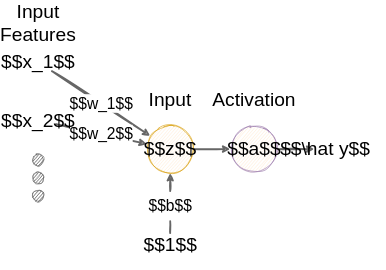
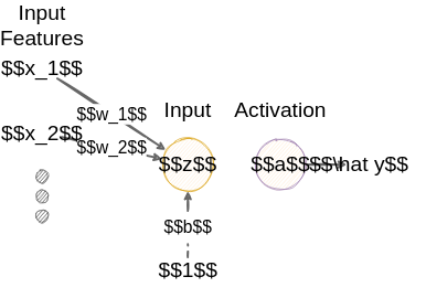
- <mxCell id="8" value="" style="edgeStyle=none;sketch=1;orthogonalLoop=1;jettySize=auto;html=1;fontSize=32;strokeWidth=3;fillColor=#f5f5f5;strokeColor=#666666;endArrow=classic;endFill=1;" parent="1" source="9" target="11" edge="1"><mxGeometry relative="1" as="geometry" /></mxCell>
- <mxCell id="19" value="" style="endArrow=none;html=1;strokeWidth=3;fontSize=32;spacing=0;endSize=6;labelBackgroundColor=none;labelBorderColor=none;endFill=0;strokeColor=#666666;sketch=1;" parent="1" source="16" target="18" edge="1"><mxGeometry x="0.048" width="50" height="50" relative="1" as="geometry"><mxPoint x="270" y="385" as="sourcePoint" /><mxPoint x="270" y="280" as="targetPoint" /><mxPoint y="-1" as="offset" /></mxGeometry></mxCell>
+ <mxCell id="19" value="" style="endArrow=none;html=1;strokeWidth=3;fontSize=32;spacing=0;endSize=6;labelBackgroundColor=none;labelBorderColor=none;endFill=0;strokeColor=#666666;sketch=1;dashed=1;" parent="1" source="16" target="18" edge="1"><mxGeometry x="0.048" width="50" height="50" relative="1" as="geometry"><mxPoint x="270" y="385" as="sourcePoint" /><mxPoint x="270" y="280" as="targetPoint" /><mxPoint y="-1" as="offset" /></mxGeometry></mxCell>
